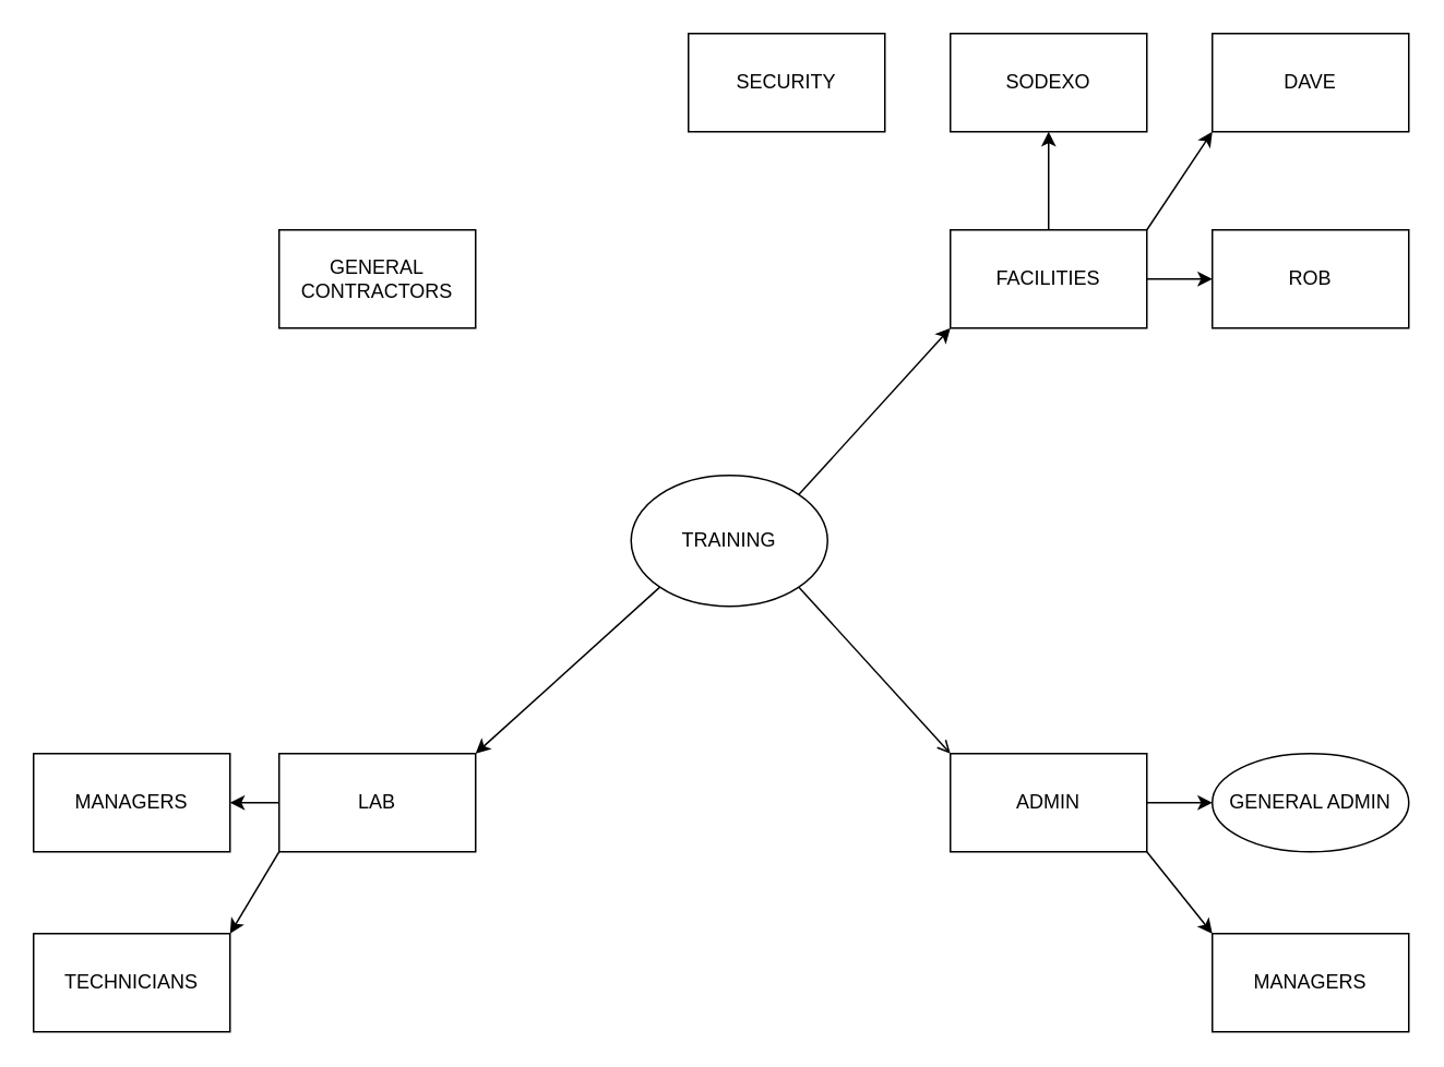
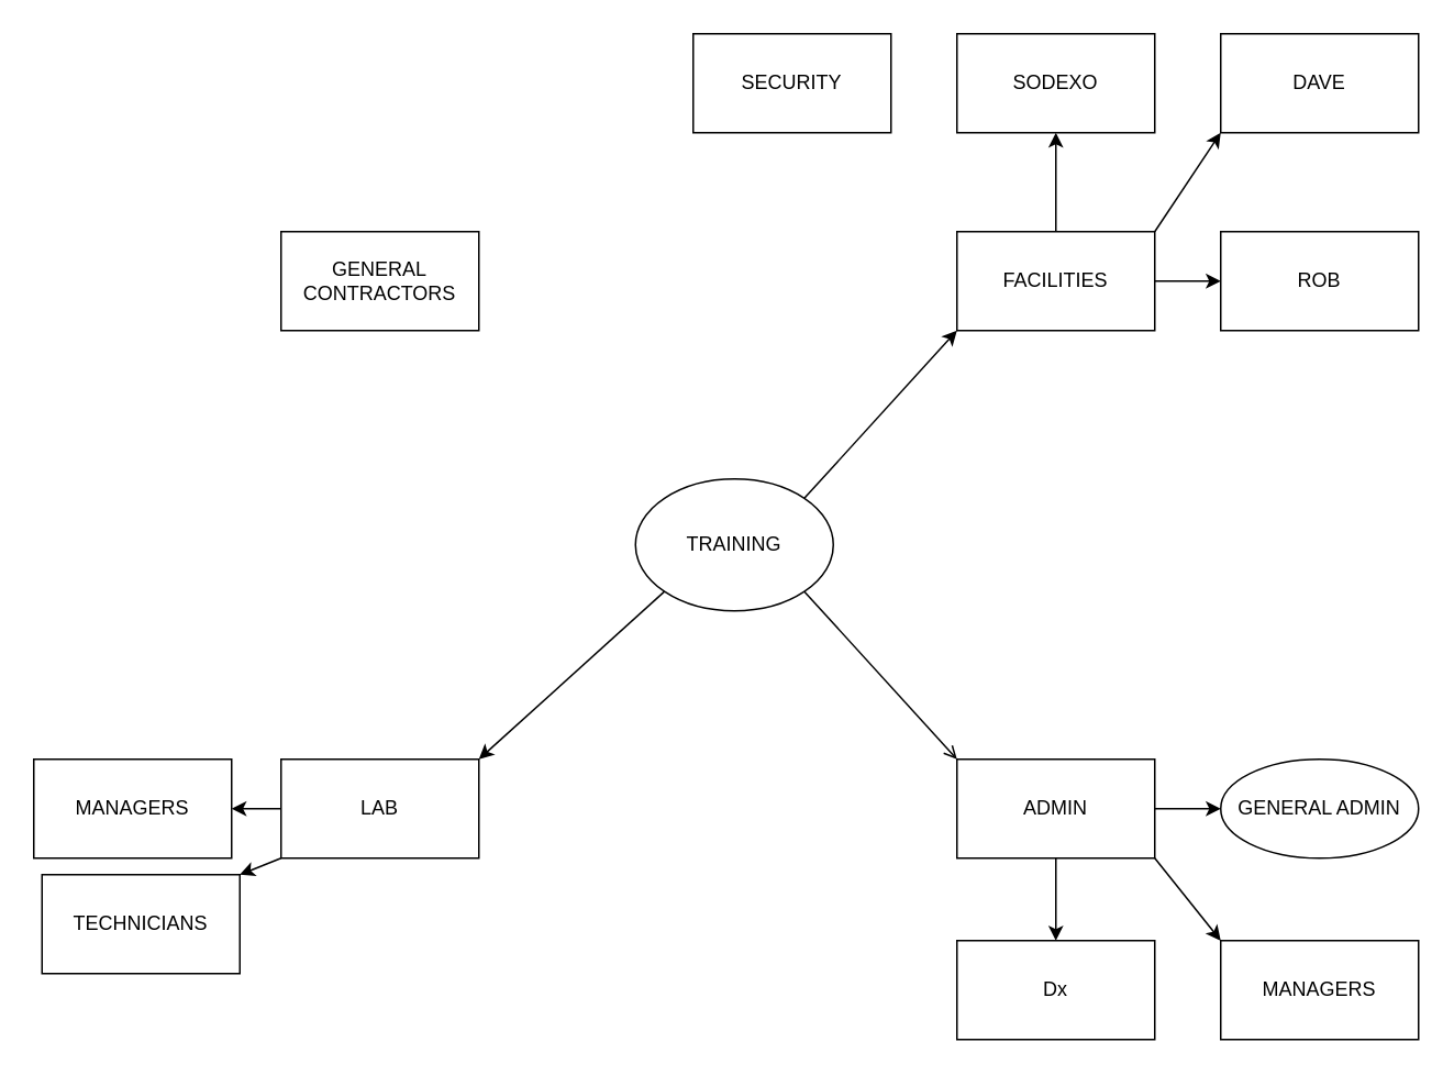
+ <mxCell id="6" style="edgeStyle=orthogonalEdgeStyle;rounded=0;orthogonalLoop=1;jettySize=auto;html=1;exitX=0.5;exitY=1;exitDx=0;exitDy=0;entryX=0.5;entryY=0;entryDx=0;entryDy=0;" edge="1" parent="1" source="8" target="23"><mxGeometry relative="1" as="geometry" /></mxCell>
- <mxCell id="14" value="TECHNICIANS" style="rounded=0;whiteSpace=wrap;html=1;" vertex="1" parent="1"><mxGeometry y="570" width="120" height="60" as="geometry" x="20" /></mxCell>
+ <mxCell id="14" value="TECHNICIANS" style="rounded=0;whiteSpace=wrap;html=1;" vertex="1" parent="1"><mxGeometry x="25" y="530" width="120" height="60" as="geometry" /></mxCell>
+ <mxCell id="23" value="Dx" style="rounded=0;whiteSpace=wrap;html=1;" vertex="1" parent="1"><mxGeometry x="580" y="570" width="120" height="60" as="geometry" /></mxCell>
